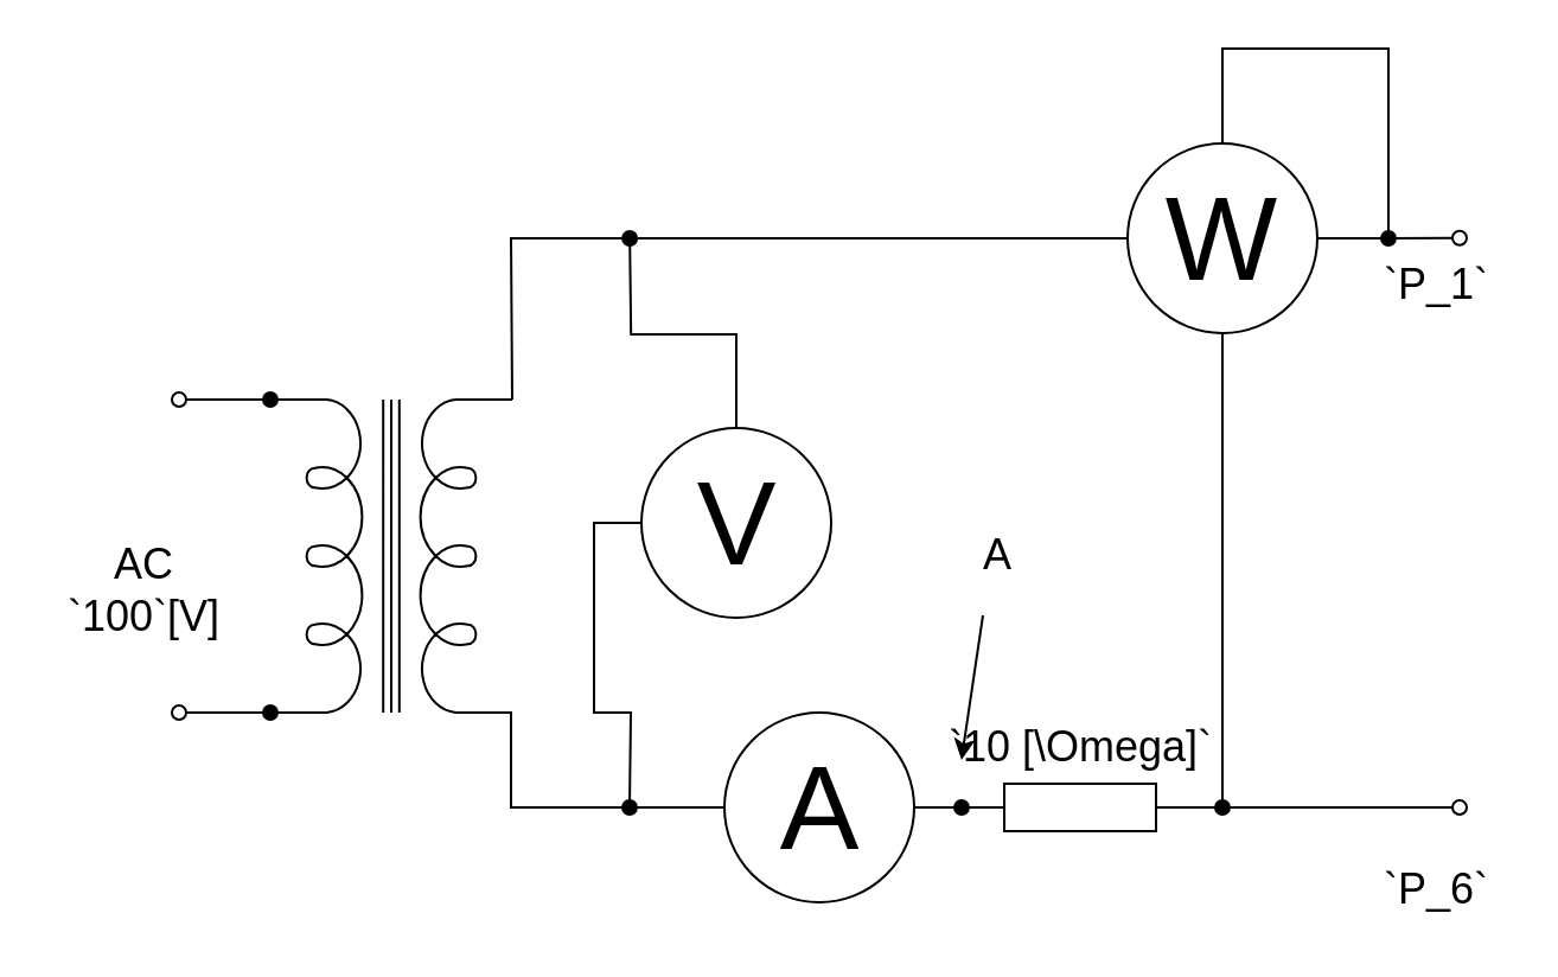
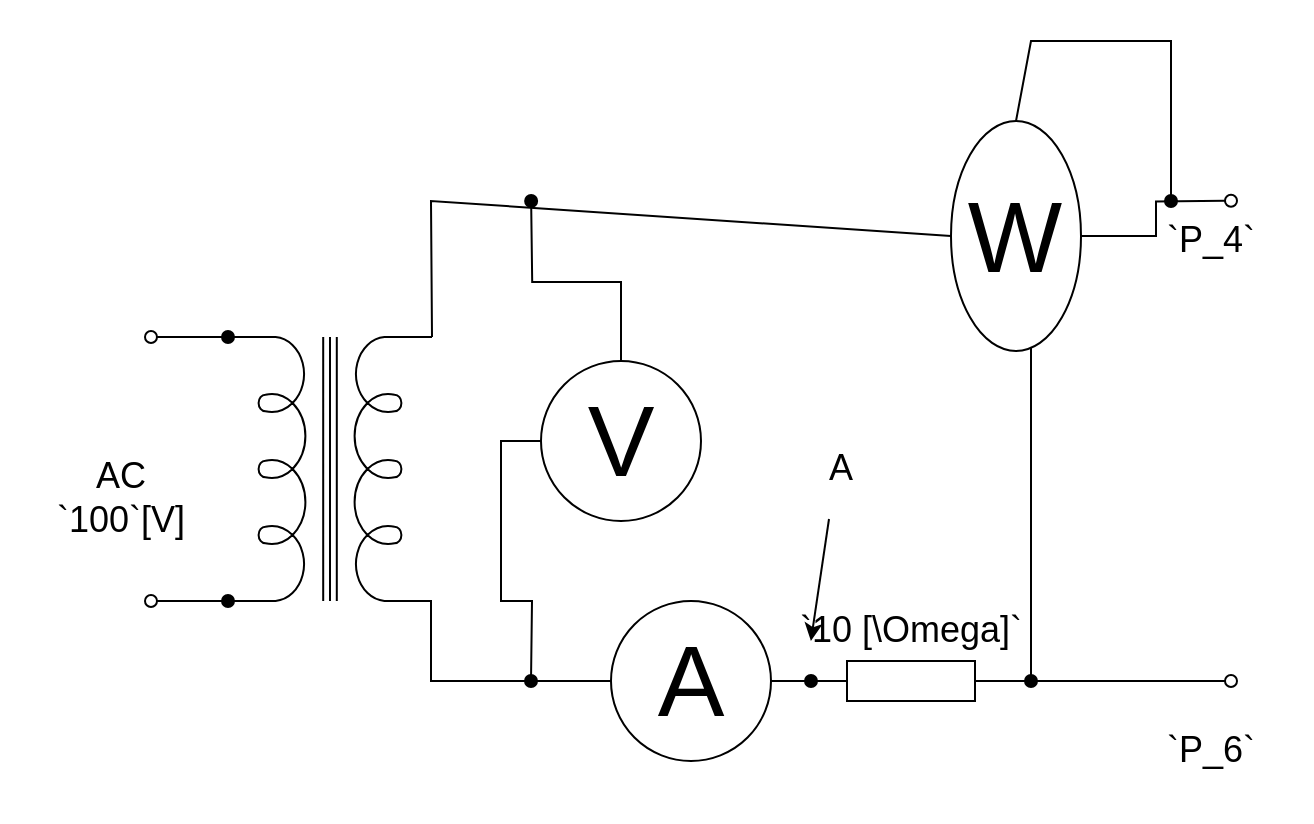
- <mxCell id="16" value="W" style="ellipse;whiteSpace=wrap;html=1;aspect=fixed;fontSize=50;" vertex="1" parent="1"><mxGeometry x="475" y="60" width="80" height="80" as="geometry" /></mxCell>
+ <mxCell id="16" value="W" style="ellipse;whiteSpace=wrap;html=1;aspect=fixed;fontSize=50;" vertex="1" parent="1"><mxGeometry x="475" y="60" width="65" height="115" as="geometry" /></mxCell>
- <mxCell id="21" value="`P_1`" style="text;html=1;align=center;verticalAlign=middle;resizable=0;points=[];autosize=1;strokeColor=none;fillColor=none;fontSize=18;" vertex="1" parent="1"><mxGeometry x="575" y="105" width="60" height="30" as="geometry" /></mxCell>
+ <mxCell id="21" value="`P_4`" style="text;html=1;align=center;verticalAlign=middle;resizable=0;points=[];autosize=1;strokeColor=none;fillColor=none;fontSize=18;" vertex="1" parent="1"><mxGeometry x="575" y="105" width="60" height="30" as="geometry" /></mxCell>
